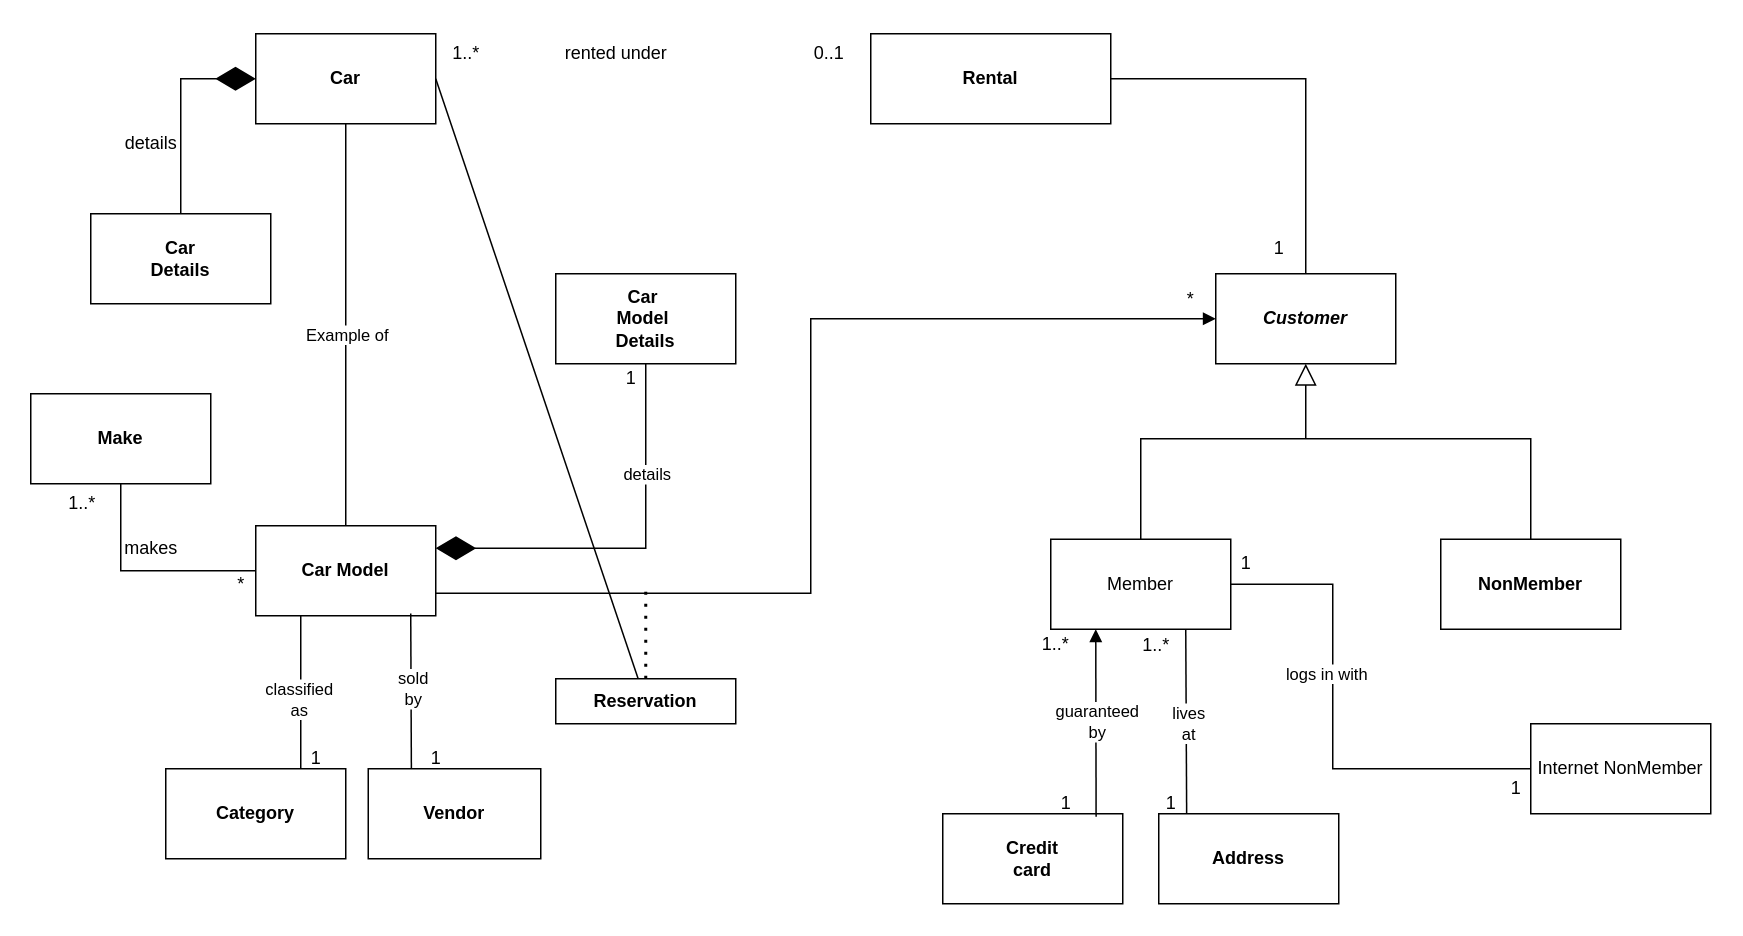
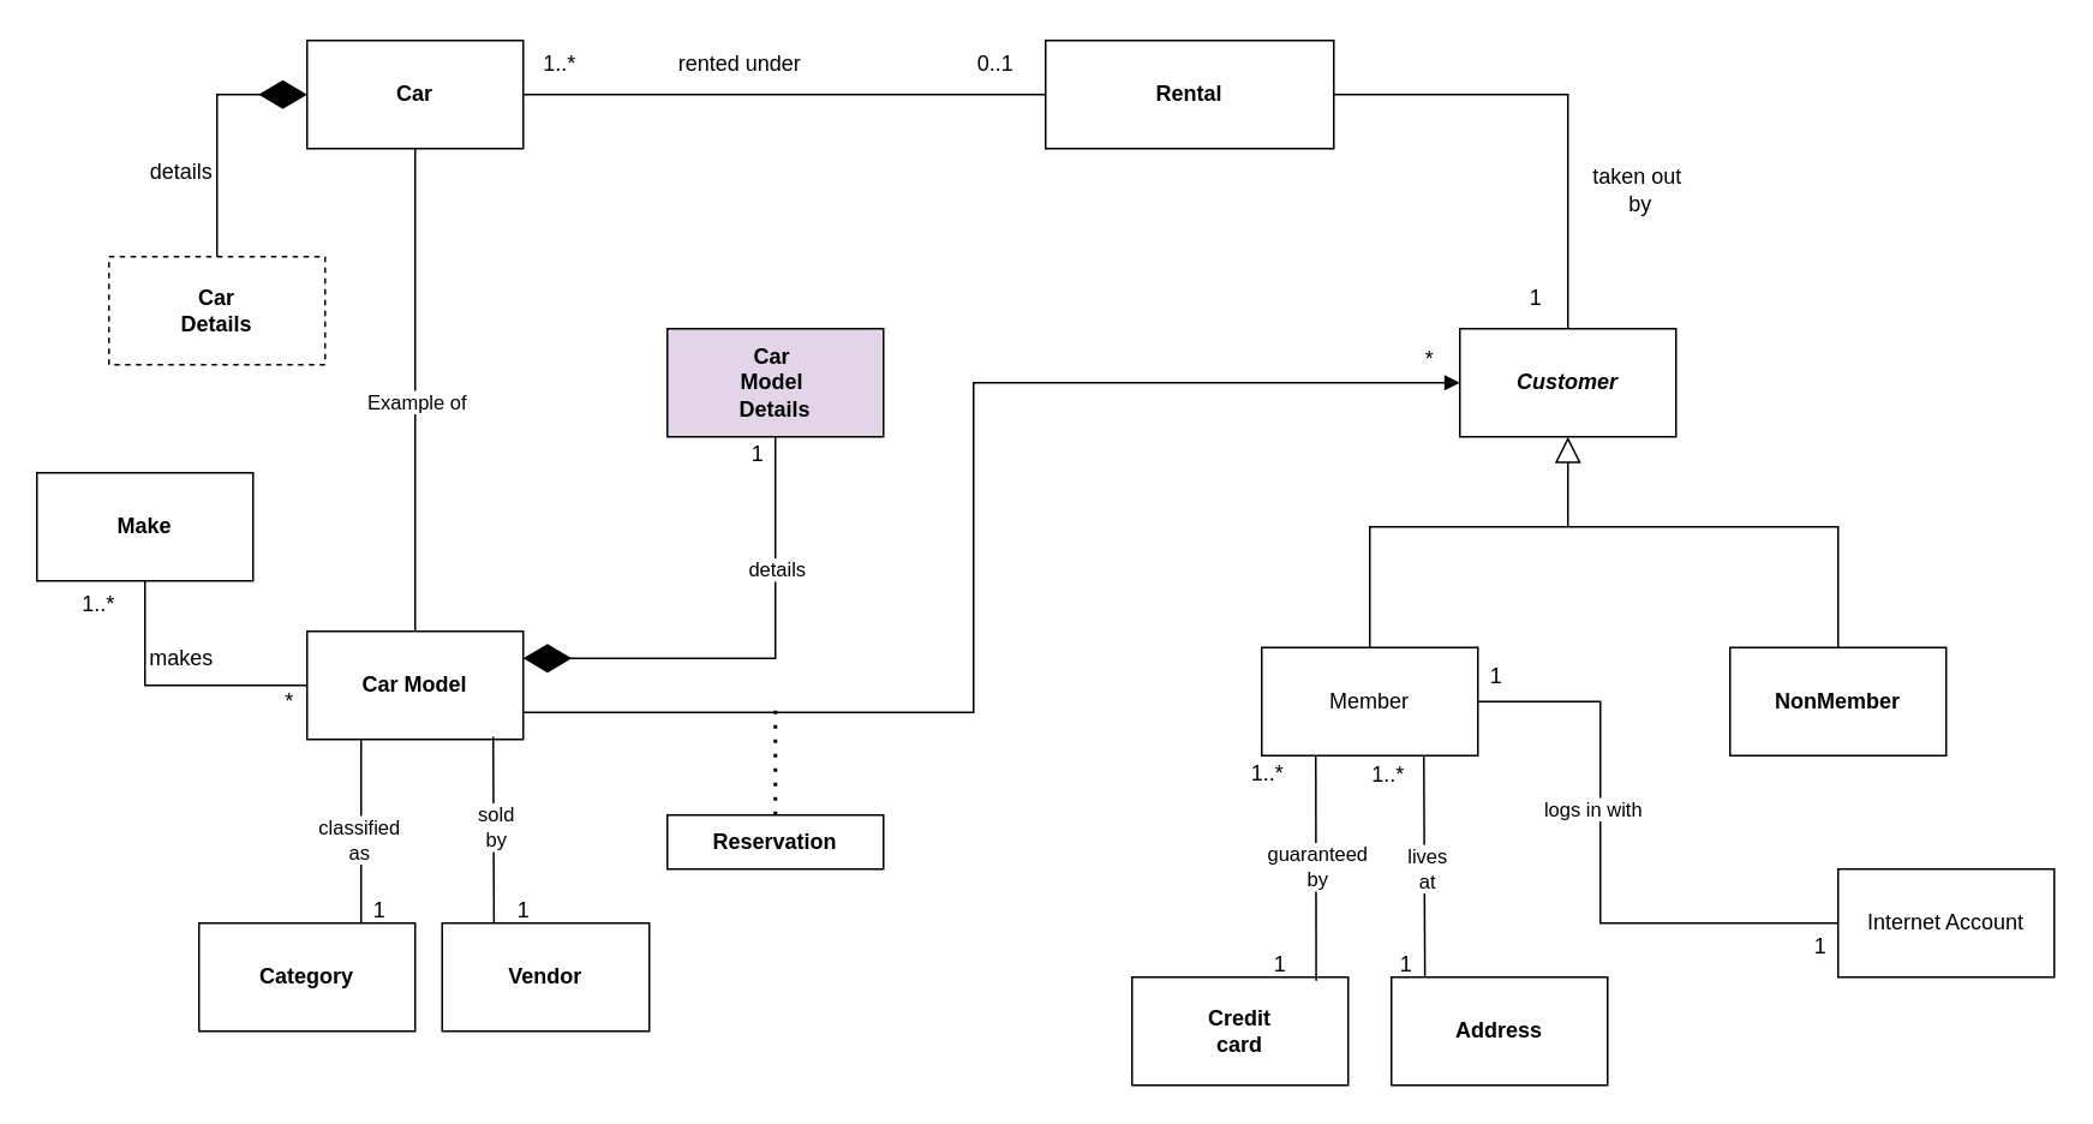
+ <mxCell id="13" value="taken out&amp;nbsp;&lt;div&gt;by&lt;/div&gt;" style="text;html=1;align=center;verticalAlign=middle;resizable=0;points=[];autosize=1;strokeColor=none;fillColor=none;" parent="1" vertex="1"><mxGeometry x="870" y="85" width="80" height="40" as="geometry" /></mxCell>
- <mxCell id="3" value="Car&lt;div&gt;Details&lt;/div&gt;" style="rounded=0;whiteSpace=wrap;html=1;fontStyle=1" parent="1" vertex="1"><mxGeometry x="60" y="142" width="120" height="60" as="geometry" /></mxCell>
+ <mxCell id="3" value="Car&lt;div&gt;Details&lt;/div&gt;" style="rounded=0;whiteSpace=wrap;html=1;fontStyle=1;dashed=1;" parent="1" vertex="1"><mxGeometry x="60" y="142" width="120" height="60" as="geometry" /></mxCell>
- <mxCell id="21" value="Car&amp;nbsp;&lt;div&gt;Model&amp;nbsp;&lt;div&gt;Details&lt;/div&gt;&lt;/div&gt;" style="rounded=0;whiteSpace=wrap;html=1;fontStyle=1" parent="1" vertex="1"><mxGeometry x="370" y="182" width="120" height="60" as="geometry" /></mxCell>
+ <mxCell id="21" value="Car&amp;nbsp;&lt;div&gt;Model&amp;nbsp;&lt;div&gt;Details&lt;/div&gt;&lt;/div&gt;" style="rounded=0;whiteSpace=wrap;html=1;fontStyle=1;fillColor=#e1d5e7;" parent="1" vertex="1"><mxGeometry x="370" y="182" width="120" height="60" as="geometry" /></mxCell>
- <mxCell id="7" value="" style="endArrow=none;html=1;rounded=0;exitX=1;exitY=0.5;exitDx=0;exitDy=0;" parent="1" source="2" target="38" edge="1"><mxGeometry width="50" height="50" relative="1" as="geometry"><mxPoint x="440" y="352" as="sourcePoint" /><mxPoint x="490" y="302" as="targetPoint" /></mxGeometry></mxCell>
+ <mxCell id="7" value="" style="endArrow=none;html=1;rounded=0;exitX=1;exitY=0.5;exitDx=0;exitDy=0;entryX=0;entryY=0.5;entryDx=0;entryDy=0;" parent="1" source="2" target="6" edge="1"><mxGeometry width="50" height="50" relative="1" as="geometry"><mxPoint x="440" y="352" as="sourcePoint" /><mxPoint x="490" y="302" as="targetPoint" /></mxGeometry></mxCell>
- <mxCell id="48" value="" style="endArrow=block;html=1;rounded=0;entryX=0.25;entryY=1;entryDx=0;entryDy=0;exitX=0.852;exitY=0.033;exitDx=0;exitDy=0;exitPerimeter=0;" parent="1" source="41" target="39" edge="1"><mxGeometry width="50" height="50" relative="1" as="geometry"><mxPoint x="920" y="482" as="sourcePoint" /><mxPoint x="970" y="432" as="targetPoint" /></mxGeometry></mxCell>
+ <mxCell id="48" value="" style="endArrow=none;html=1;rounded=0;entryX=0.25;entryY=1;entryDx=0;entryDy=0;exitX=0.852;exitY=0.033;exitDx=0;exitDy=0;exitPerimeter=0;" parent="1" source="41" target="39" edge="1"><mxGeometry width="50" height="50" relative="1" as="geometry"><mxPoint x="920" y="482" as="sourcePoint" /><mxPoint x="970" y="432" as="targetPoint" /></mxGeometry></mxCell>
- <mxCell id="43" value="Internet NonMember" style="rounded=0;whiteSpace=wrap;html=1;" parent="1" vertex="1"><mxGeometry x="1020" y="482" width="120" height="60" as="geometry" /></mxCell>
+ <mxCell id="43" value="Internet Account" style="rounded=0;whiteSpace=wrap;html=1;" parent="1" vertex="1"><mxGeometry x="1020" y="482" width="120" height="60" as="geometry" /></mxCell>
